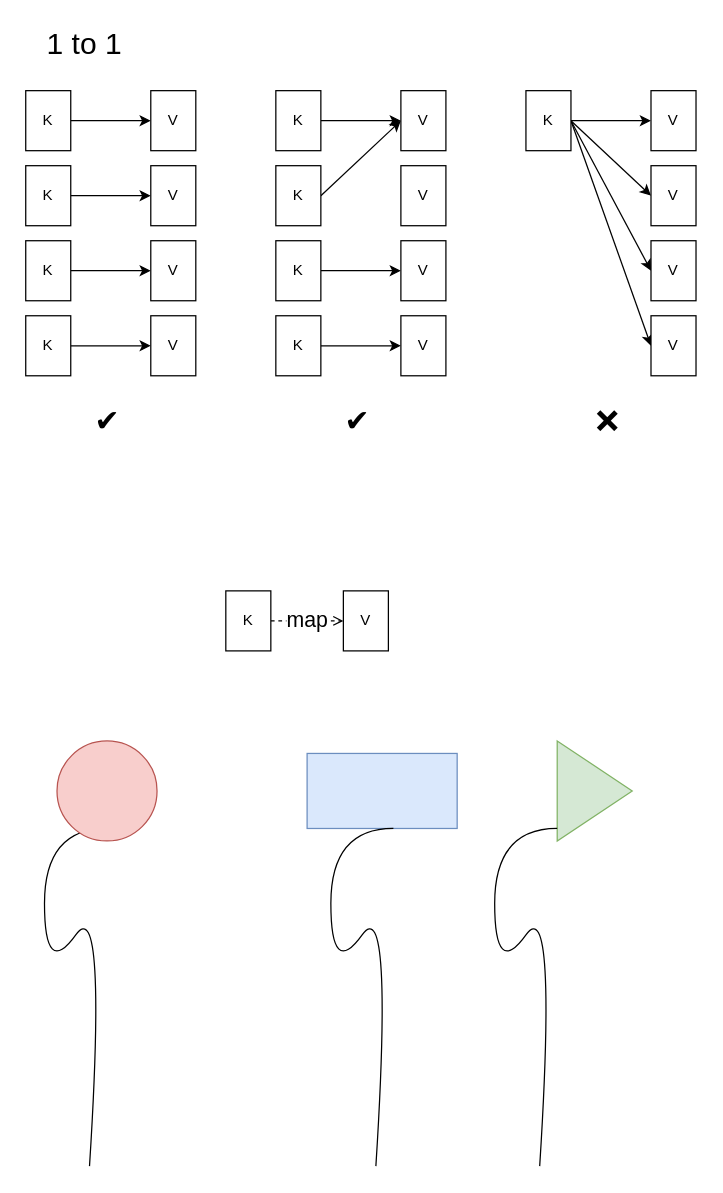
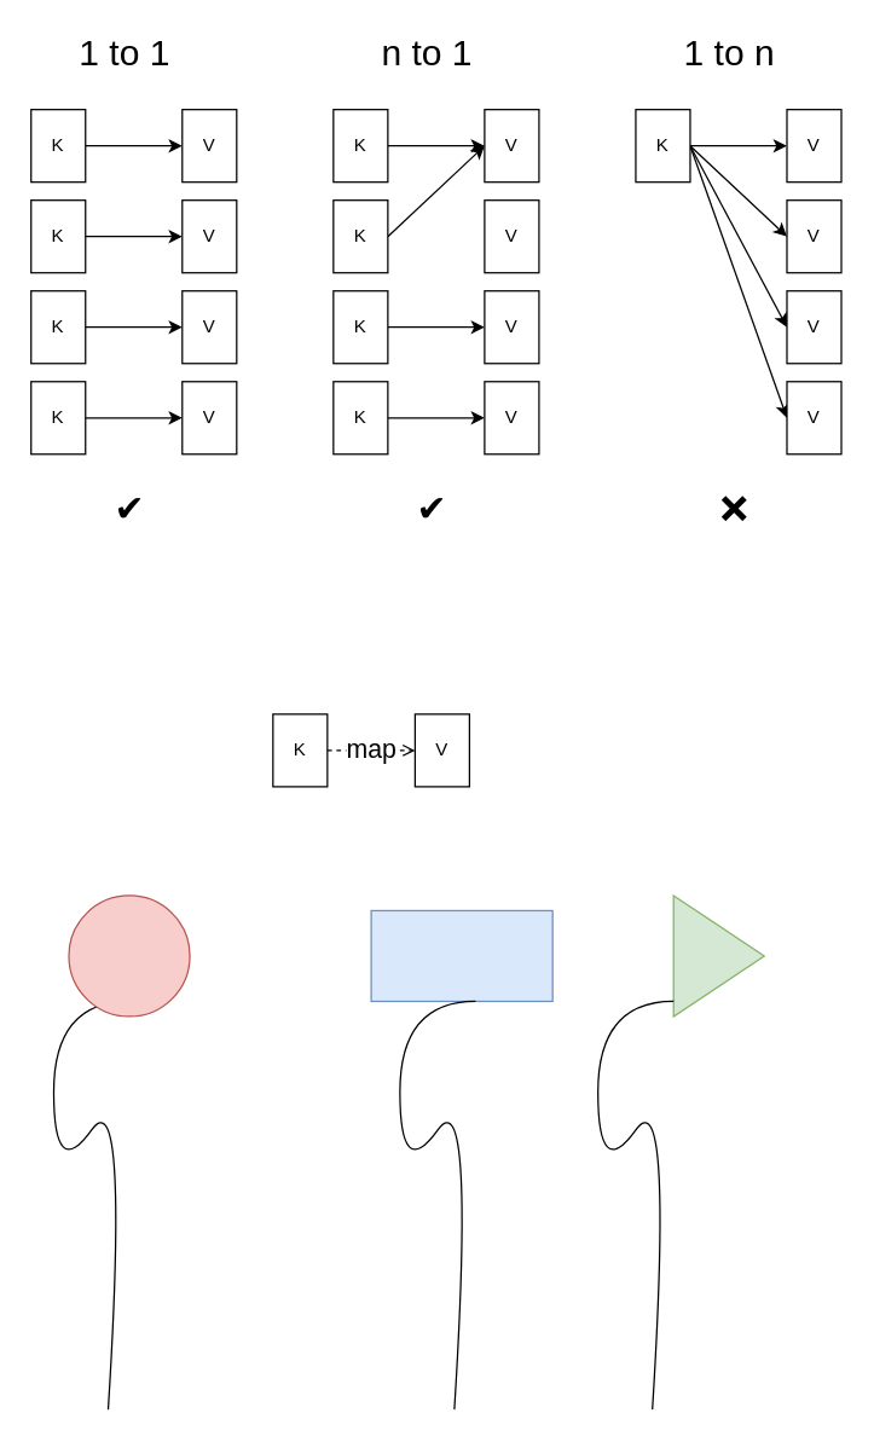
- <mxCell id="14" value="1 to 1&amp;nbsp;" style="text;html=1;align=center;verticalAlign=middle;resizable=0;points=[];autosize=1;fontSize=24;" vertex="1" parent="1"><mxGeometry x="30" y="20" width="80" height="30" as="geometry" /></mxCell>
+ <mxCell id="14" value="1 to 1&amp;nbsp;" style="text;html=1;align=center;verticalAlign=middle;resizable=0;points=[];autosize=1;fontSize=24;" vertex="1" parent="1"><mxGeometry x="45" y="20" width="80" height="30" as="geometry" /></mxCell>
+ <mxCell id="28" value="n to 1&amp;nbsp;" style="text;html=1;align=center;verticalAlign=middle;resizable=0;points=[];autosize=1;fontSize=24;" vertex="1" parent="1"><mxGeometry x="245" y="20" width="80" height="30" as="geometry" /></mxCell>
+ <mxCell id="39" value="1 to n&amp;nbsp;" style="text;html=1;align=center;verticalAlign=middle;resizable=0;points=[];autosize=1;fontSize=24;" vertex="1" parent="1"><mxGeometry x="445" y="20" width="80" height="30" as="geometry" /></mxCell>
